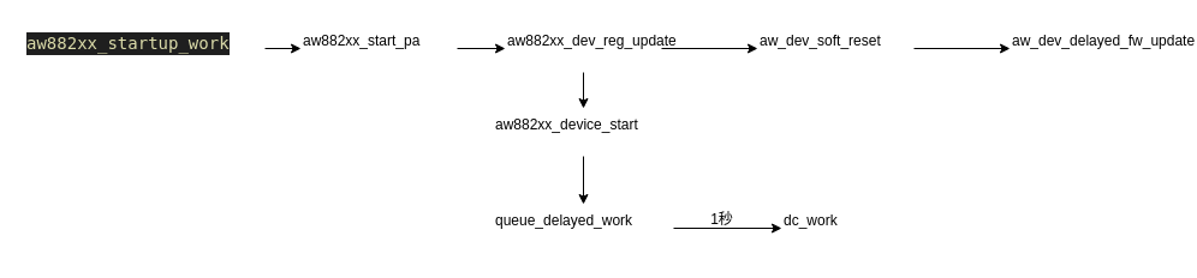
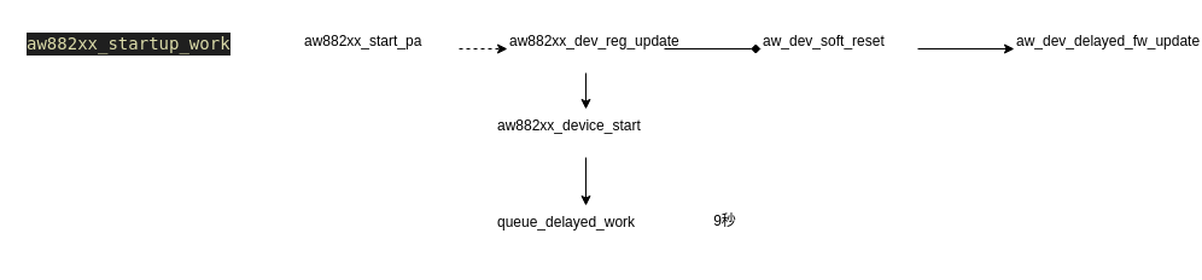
- <mxCell id="4" style="edgeStyle=orthogonalEdgeStyle;rounded=0;orthogonalLoop=1;jettySize=auto;html=1;entryX=0;entryY=0.5;entryDx=0;entryDy=0;" edge="1" parent="1" source="5" target="3"><mxGeometry relative="1" as="geometry" /></mxCell>
- <mxCell id="2" value="" style="edgeStyle=orthogonalEdgeStyle;rounded=0;orthogonalLoop=1;jettySize=auto;html=1;" edge="1" parent="1" source="3" target="8"><mxGeometry relative="1" as="geometry" /></mxCell>
+ <mxCell id="2" value="" style="edgeStyle=orthogonalEdgeStyle;rounded=0;orthogonalLoop=1;jettySize=auto;html=1;dashed=1;" edge="1" parent="1" source="3" target="8"><mxGeometry relative="1" as="geometry" /></mxCell>
- <mxCell id="7" value="" style="edgeStyle=orthogonalEdgeStyle;rounded=0;orthogonalLoop=1;jettySize=auto;html=1;" edge="1" parent="1" source="8" target="16"><mxGeometry relative="1" as="geometry" /></mxCell>
+ <mxCell id="7" value="" style="edgeStyle=orthogonalEdgeStyle;rounded=0;orthogonalLoop=1;jettySize=auto;html=1;endArrow=diamond;" edge="1" parent="1" source="8" target="16"><mxGeometry relative="1" as="geometry" /></mxCell>
- <mxCell id="14" value="1秒" style="text;html=1;align=center;verticalAlign=middle;resizable=0;points=[];autosize=1;strokeColor=none;fillColor=none;" vertex="1" parent="1"><mxGeometry x="580" y="168" width="40" height="30" as="geometry" /></mxCell>
+ <mxCell id="14" value="9秒" style="text;html=1;align=center;verticalAlign=middle;resizable=0;points=[];autosize=1;strokeColor=none;fillColor=none;" vertex="1" parent="1"><mxGeometry x="580" y="168" width="40" height="30" as="geometry" /></mxCell>
- <mxCell id="11" value="" style="edgeStyle=orthogonalEdgeStyle;rounded=0;orthogonalLoop=1;jettySize=auto;html=1;" edge="1" parent="1" source="12" target="13"><mxGeometry relative="1" as="geometry" /></mxCell>
- <mxCell id="13" value="dc_work" style="text;whiteSpace=wrap;" vertex="1" parent="1"><mxGeometry x="650" y="170" width="50" height="40" as="geometry" /></mxCell>
